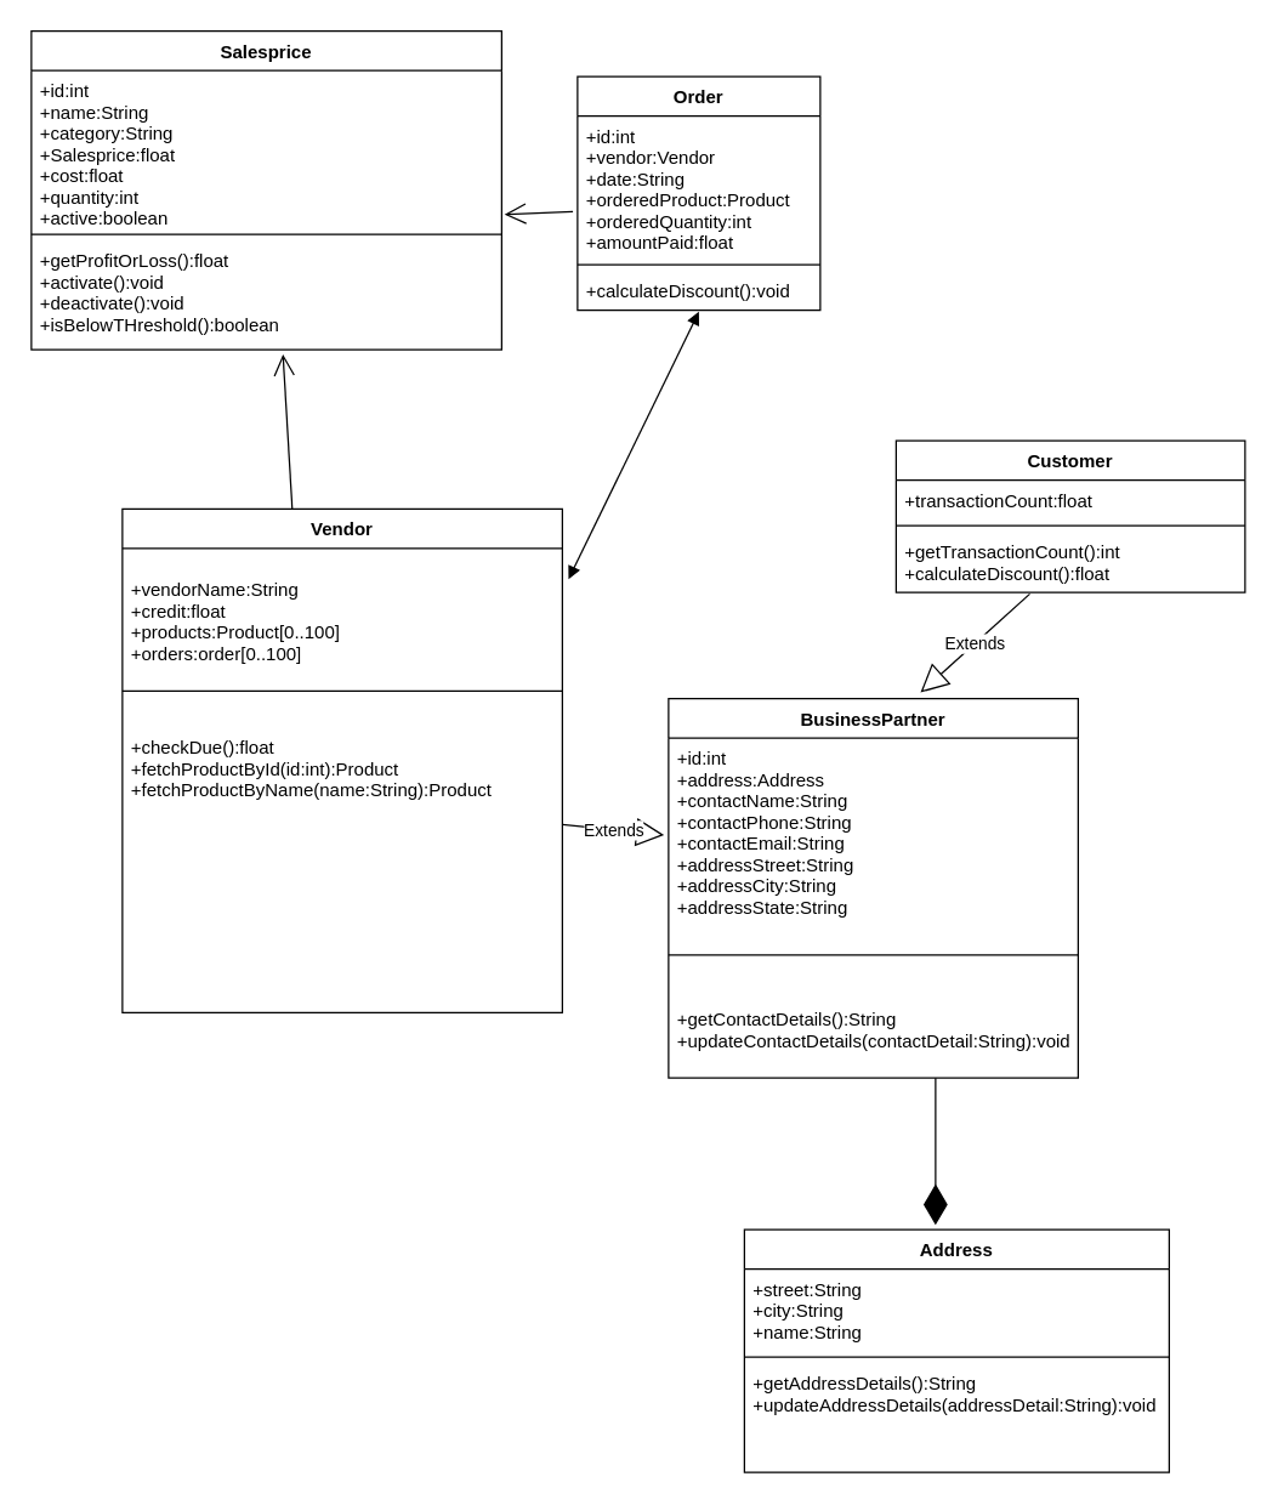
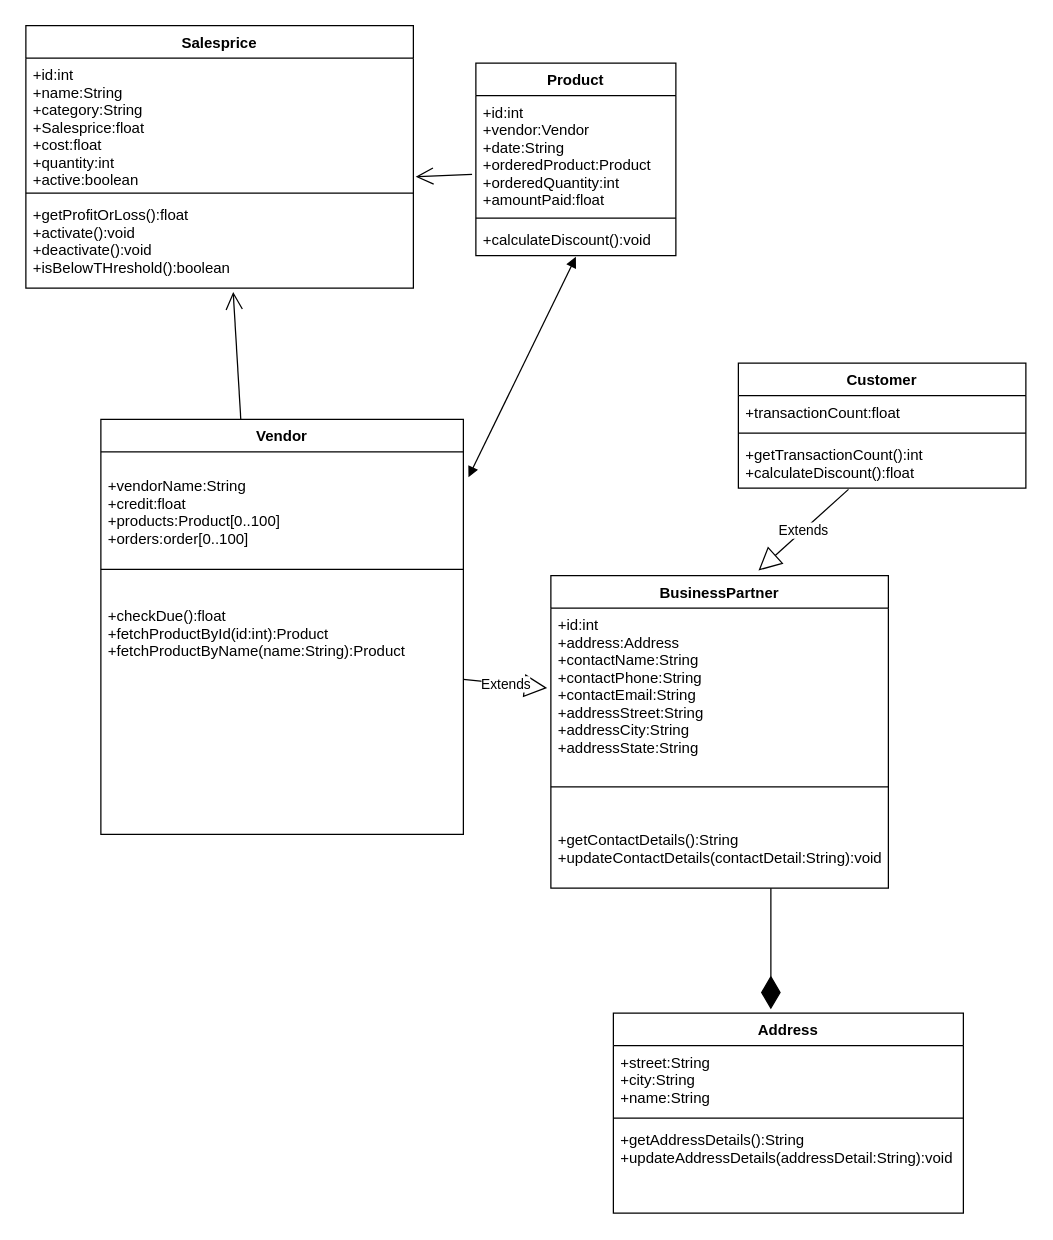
- <mxCell id="6" value="Order" style="swimlane;fontStyle=1;align=center;verticalAlign=top;childLayout=stackLayout;horizontal=1;startSize=26;horizontalStack=0;resizeParent=1;resizeParentMax=0;resizeLast=0;collapsible=1;marginBottom=0;" parent="1" vertex="1"><mxGeometry x="380" y="50" width="160" height="154" as="geometry" /></mxCell>
+ <mxCell id="6" value="Product" style="swimlane;fontStyle=1;align=center;verticalAlign=top;childLayout=stackLayout;horizontal=1;startSize=26;horizontalStack=0;resizeParent=1;resizeParentMax=0;resizeLast=0;collapsible=1;marginBottom=0;" parent="1" vertex="1"><mxGeometry x="380" y="50" width="160" height="154" as="geometry" /></mxCell>
